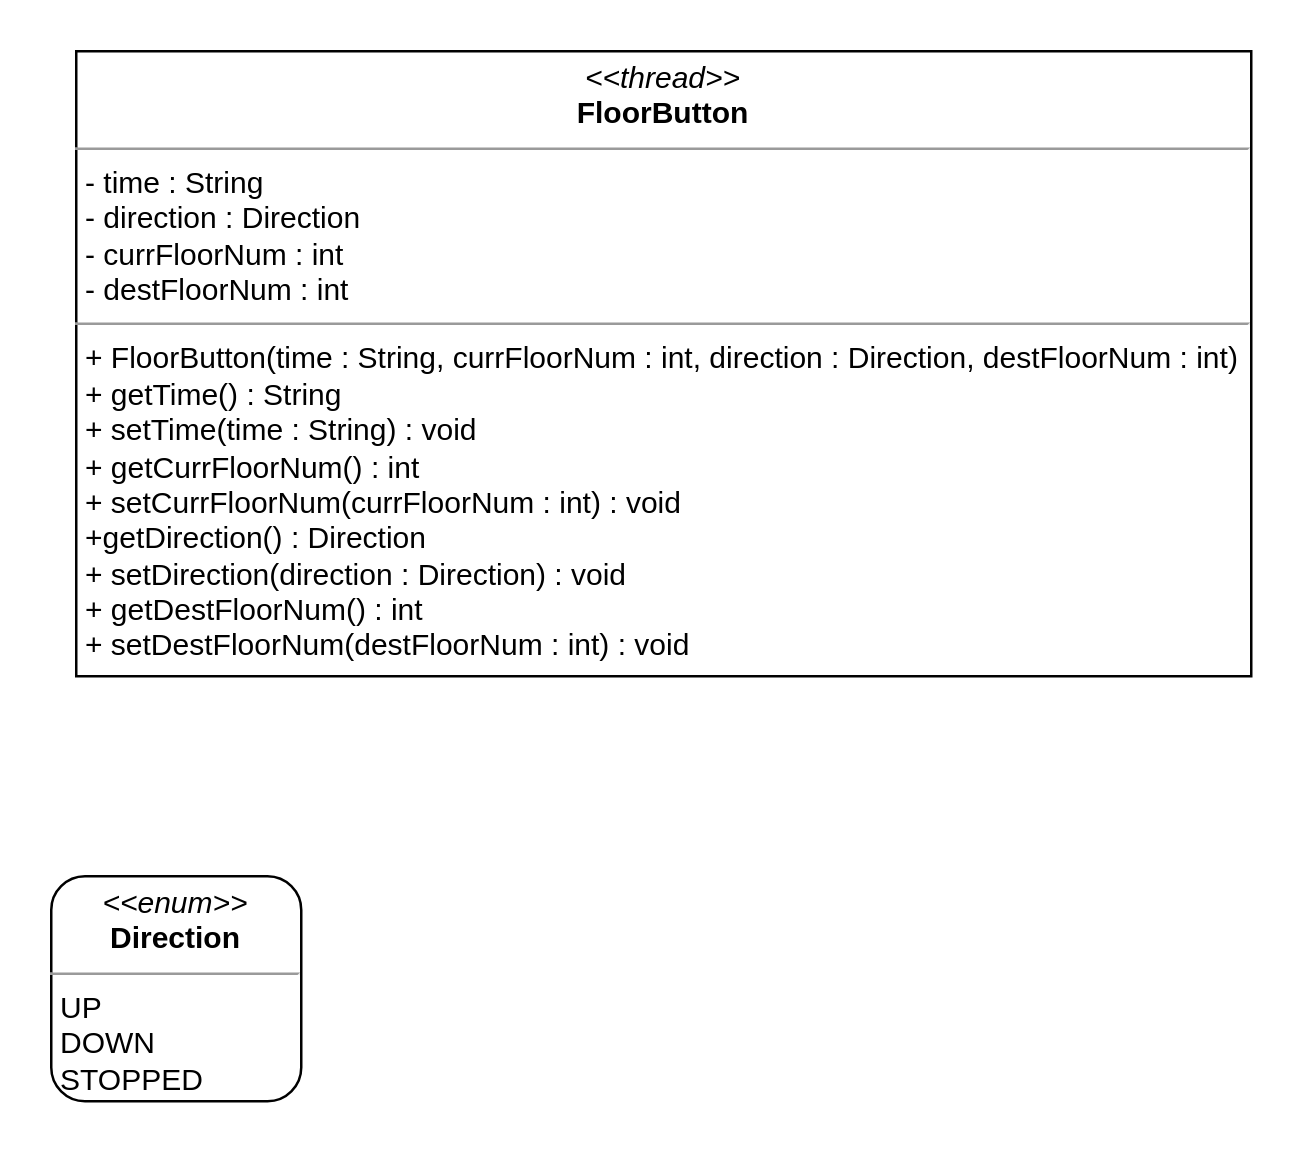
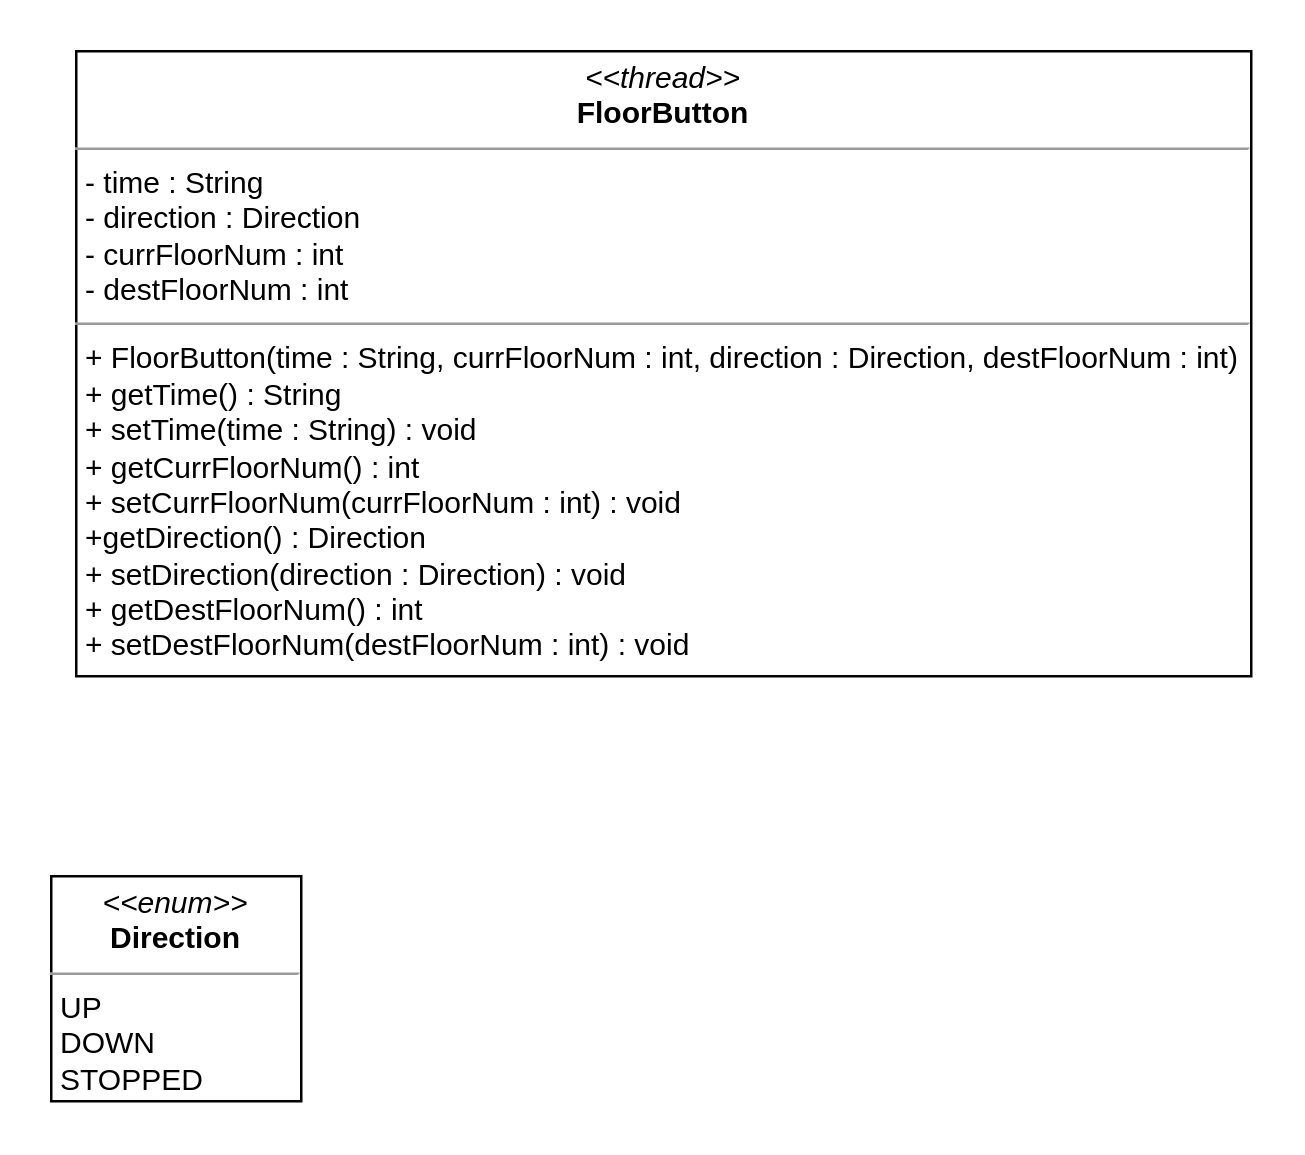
- <mxCell id="3" value="&lt;p style=&quot;margin:0px;margin-top:4px;text-align:center;&quot;&gt;&lt;i&gt;&amp;lt;&amp;lt;enum&amp;gt;&amp;gt;&lt;/i&gt;&lt;br&gt;&lt;b&gt;Direction&lt;/b&gt;&lt;/p&gt;&lt;hr size=&quot;1&quot;&gt;&lt;p style=&quot;margin:0px;margin-left:4px;&quot;&gt;UP&lt;/p&gt;&lt;p style=&quot;margin:0px;margin-left:4px;&quot;&gt;DOWN&lt;/p&gt;&lt;p style=&quot;margin:0px;margin-left:4px;&quot;&gt;STOPPED&lt;/p&gt;&lt;hr size=&quot;1&quot;&gt;&lt;p style=&quot;margin:0px;margin-left:4px;&quot;&gt;&lt;br&gt;&lt;/p&gt;" style="verticalAlign=top;align=left;overflow=fill;fontSize=12;fontFamily=Helvetica;html=1;rounded=1;" vertex="1" parent="1"><mxGeometry x="20" y="350" width="100" height="90" as="geometry" /></mxCell>
+ <mxCell id="3" value="&lt;p style=&quot;margin:0px;margin-top:4px;text-align:center;&quot;&gt;&lt;i&gt;&amp;lt;&amp;lt;enum&amp;gt;&amp;gt;&lt;/i&gt;&lt;br&gt;&lt;b&gt;Direction&lt;/b&gt;&lt;/p&gt;&lt;hr size=&quot;1&quot;&gt;&lt;p style=&quot;margin:0px;margin-left:4px;&quot;&gt;UP&lt;/p&gt;&lt;p style=&quot;margin:0px;margin-left:4px;&quot;&gt;DOWN&lt;/p&gt;&lt;p style=&quot;margin:0px;margin-left:4px;&quot;&gt;STOPPED&lt;/p&gt;&lt;hr size=&quot;1&quot;&gt;&lt;p style=&quot;margin:0px;margin-left:4px;&quot;&gt;&lt;br&gt;&lt;/p&gt;" style="verticalAlign=top;align=left;overflow=fill;fontSize=12;fontFamily=Helvetica;html=1;" vertex="1" parent="1"><mxGeometry x="20" y="350" width="100" height="90" as="geometry" /></mxCell>
